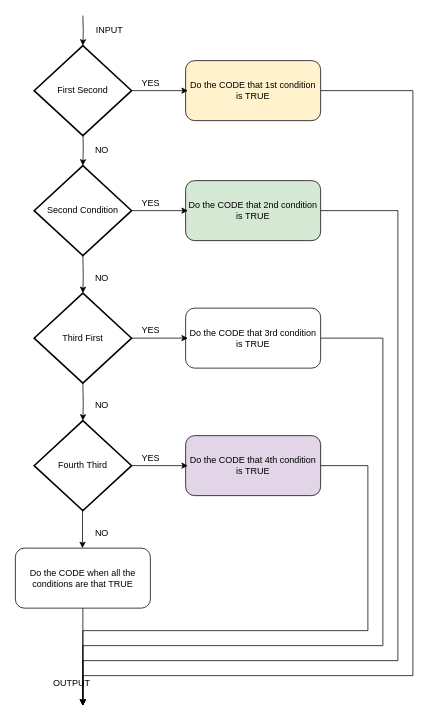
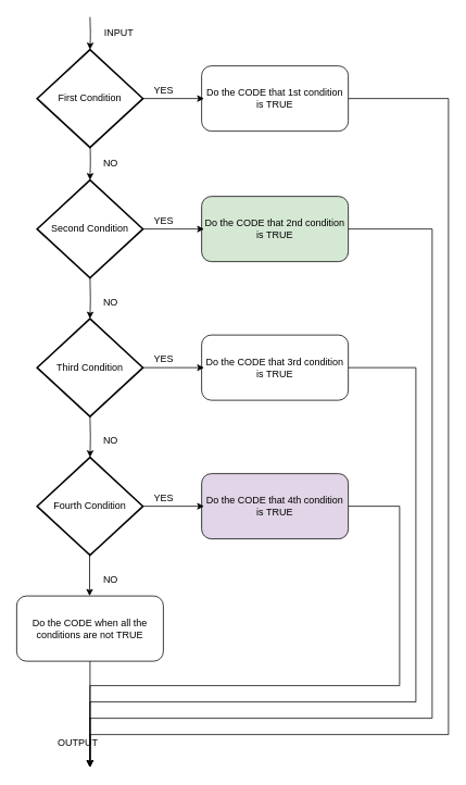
- <mxCell id="14" value="First Second" style="strokeWidth=2;html=1;shape=mxgraph.flowchart.decision;whiteSpace=wrap;" vertex="1" parent="1"><mxGeometry x="45" y="60" width="130" height="120" as="geometry" /></mxCell>
+ <mxCell id="14" value="First Condition" style="strokeWidth=2;html=1;shape=mxgraph.flowchart.decision;whiteSpace=wrap;" vertex="1" parent="1"><mxGeometry x="45" y="60" width="130" height="120" as="geometry" /></mxCell>
- <mxCell id="3" value="Do the CODE that 1st condition is TRUE" style="rounded=1;whiteSpace=wrap;html=1;fillColor=#fff2cc;" vertex="1" parent="1"><mxGeometry x="247" y="80" width="180" height="80" as="geometry" /></mxCell>
+ <mxCell id="3" value="Do the CODE that 1st condition is TRUE" style="rounded=1;whiteSpace=wrap;html=1;" vertex="1" parent="1"><mxGeometry x="247" y="80" width="180" height="80" as="geometry" /></mxCell>
- <mxCell id="20" value="Third First" style="strokeWidth=2;html=1;shape=mxgraph.flowchart.decision;whiteSpace=wrap;" vertex="1" parent="1"><mxGeometry x="45" y="390" width="130" height="120" as="geometry" /></mxCell>
+ <mxCell id="20" value="Third Condition" style="strokeWidth=2;html=1;shape=mxgraph.flowchart.decision;whiteSpace=wrap;" vertex="1" parent="1"><mxGeometry x="45" y="390" width="130" height="120" as="geometry" /></mxCell>
- <mxCell id="27" value="Fourth Third" style="strokeWidth=2;html=1;shape=mxgraph.flowchart.decision;whiteSpace=wrap;" vertex="1" parent="1"><mxGeometry x="45" y="560" width="130" height="120" as="geometry" /></mxCell>
+ <mxCell id="27" value="Fourth Condition" style="strokeWidth=2;html=1;shape=mxgraph.flowchart.decision;whiteSpace=wrap;" vertex="1" parent="1"><mxGeometry x="45" y="560" width="130" height="120" as="geometry" /></mxCell>
- <mxCell id="33" value="&lt;span&gt;Do the CODE when all the conditions are that TRUE&lt;/span&gt;" style="rounded=1;whiteSpace=wrap;html=1;" vertex="1" parent="1"><mxGeometry x="20" y="730" width="180" height="80" as="geometry" /></mxCell>
+ <mxCell id="33" value="&lt;span&gt;Do the CODE when all the conditions are not TRUE&lt;/span&gt;" style="rounded=1;whiteSpace=wrap;html=1;" vertex="1" parent="1"><mxGeometry x="20" y="730" width="180" height="80" as="geometry" /></mxCell>
